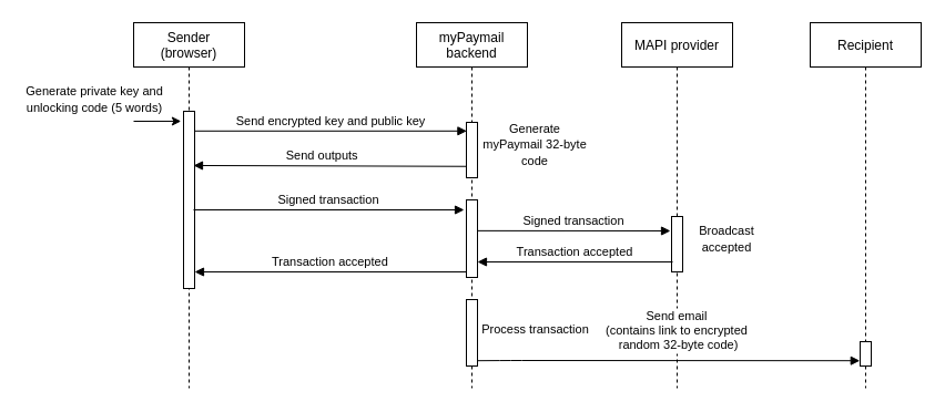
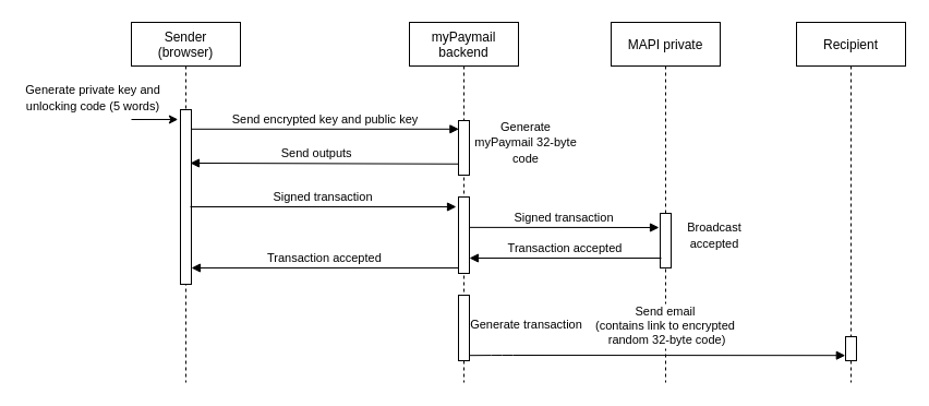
- <mxCell id="15" value="MAPI provider" style="shape=umlLifeline;perimeter=lifelinePerimeter;container=1;collapsible=0;recursiveResize=0;rounded=0;shadow=0;strokeWidth=1;" parent="1" vertex="1"><mxGeometry x="560" y="20" width="100" height="330" as="geometry" /></mxCell>
+ <mxCell id="15" value="MAPI private" style="shape=umlLifeline;perimeter=lifelinePerimeter;container=1;collapsible=0;recursiveResize=0;rounded=0;shadow=0;strokeWidth=1;" parent="1" vertex="1"><mxGeometry x="560" y="20" width="100" height="330" as="geometry" /></mxCell>
- <mxCell id="21" value="&lt;font style=&quot;font-size: 11px&quot;&gt;Process transaction&lt;/font&gt;" style="text;html=1;strokeColor=none;fillColor=none;align=center;verticalAlign=middle;whiteSpace=wrap;rounded=0;" parent="1" vertex="1"><mxGeometry x="424.5" y="276" width="115" height="41" as="geometry" /></mxCell>
+ <mxCell id="21" value="&lt;font style=&quot;font-size: 11px&quot;&gt;Generate transaction&lt;/font&gt;" style="text;html=1;strokeColor=none;fillColor=none;align=center;verticalAlign=middle;whiteSpace=wrap;rounded=0;" parent="1" vertex="1"><mxGeometry x="424.5" y="276" width="115" height="41" as="geometry" /></mxCell>
